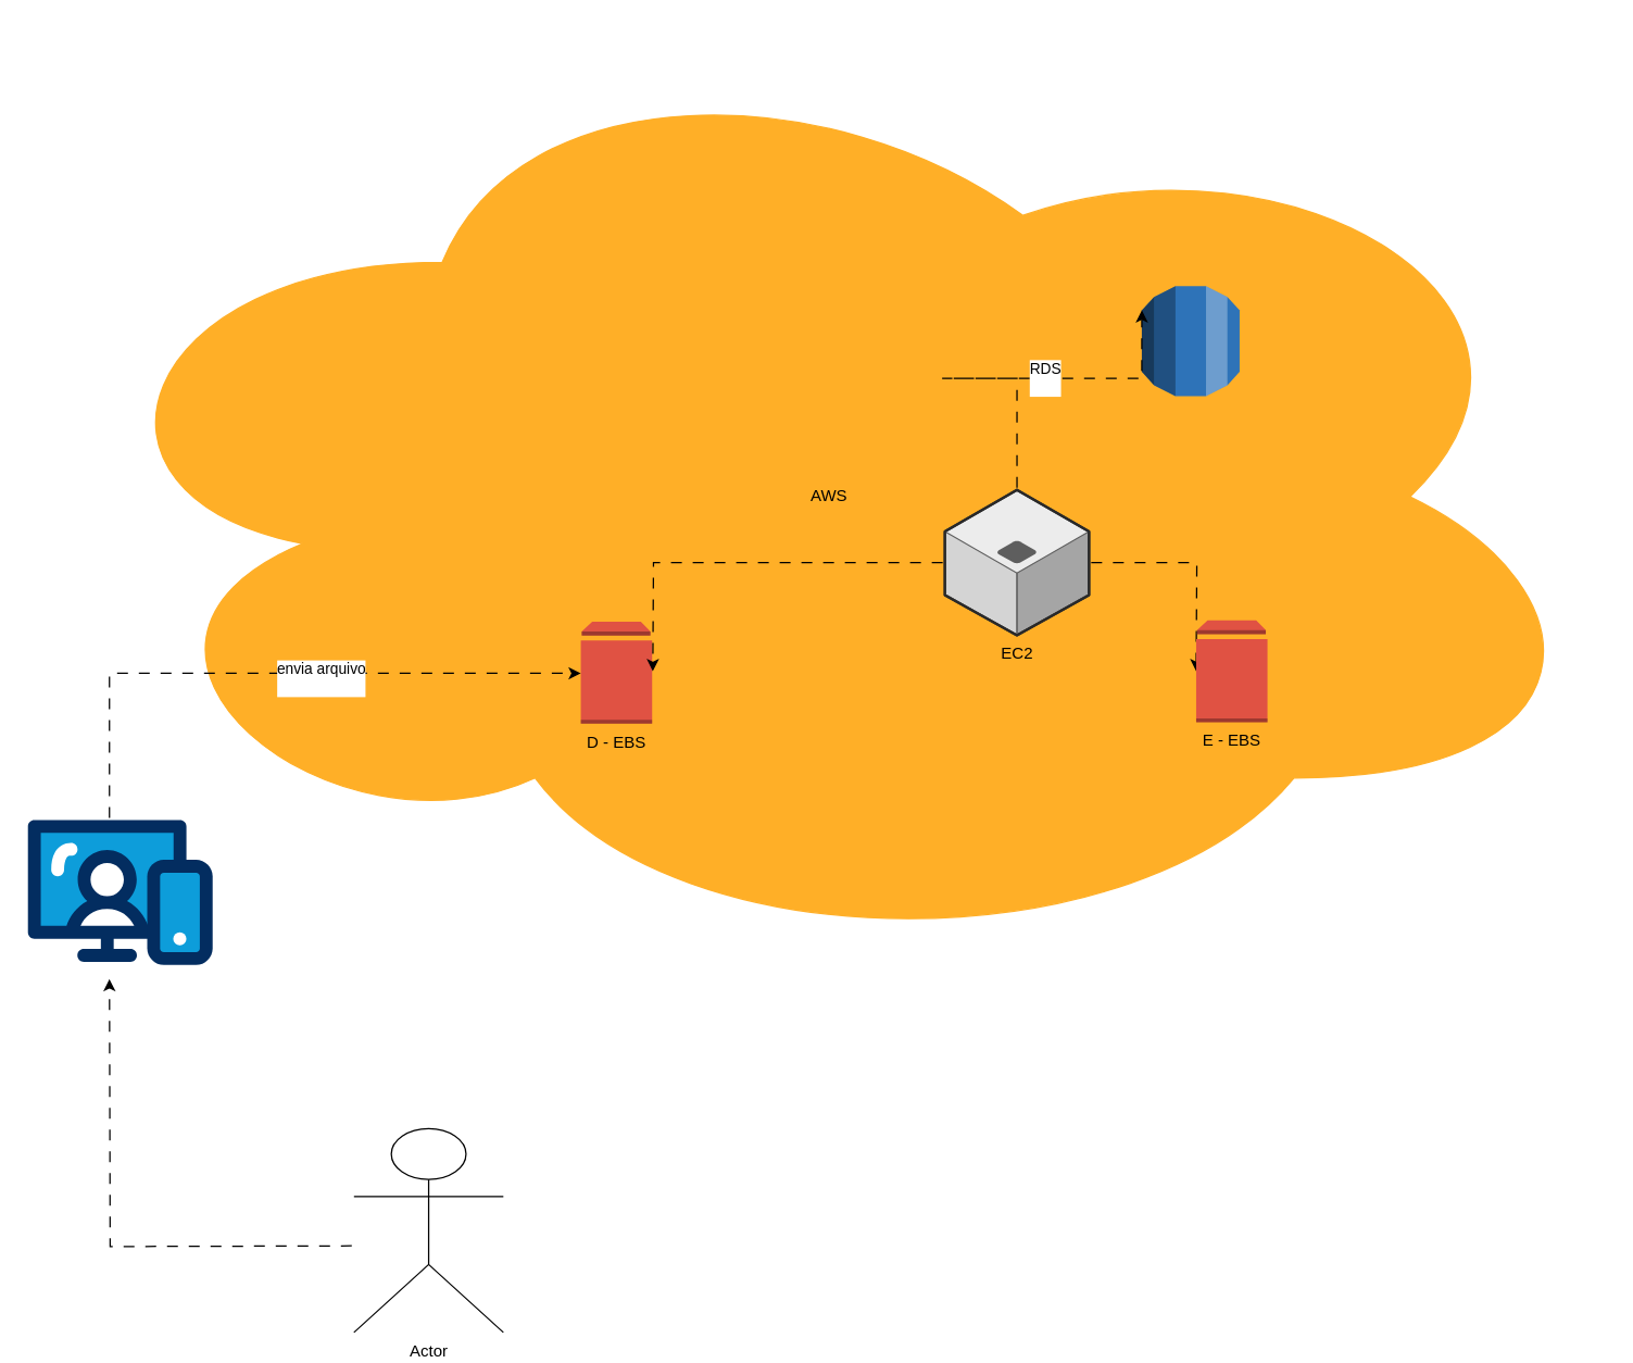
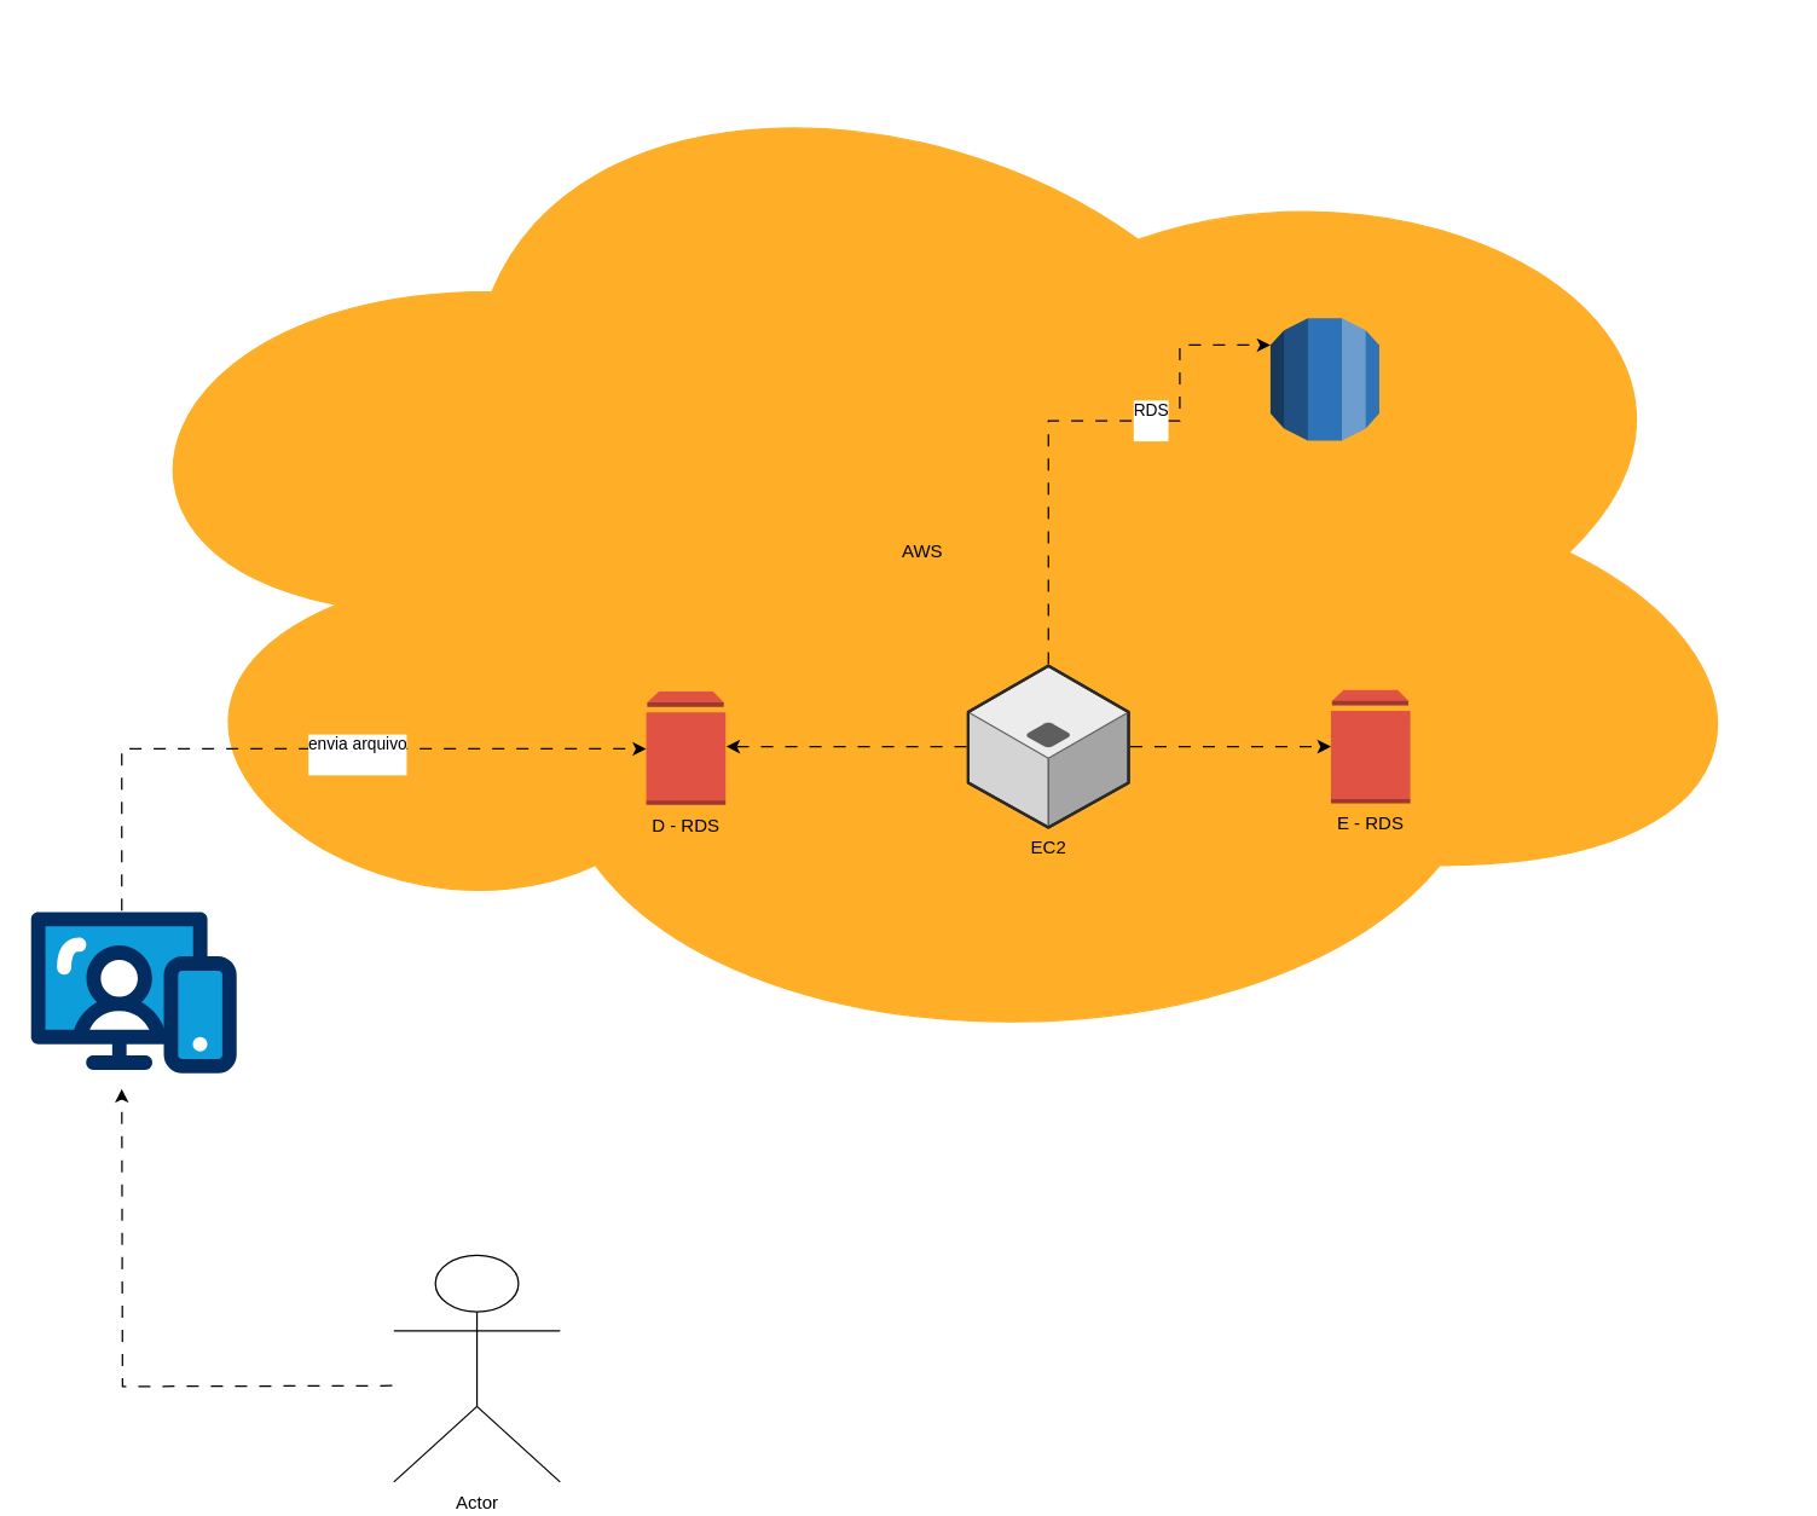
- <mxCell id="11" value="EC2" style="verticalLabelPosition=bottom;html=1;verticalAlign=top;strokeWidth=1;align=center;outlineConnect=0;dashed=0;outlineConnect=0;shape=mxgraph.aws3d.application_server;fillColor=#ECECEC;strokeColor=#5E5E5E;aspect=fixed;strokeColor2=#292929;" vertex="1" parent="1"><mxGeometry x="695" y="360" width="106.14" height="107" as="geometry" /></mxCell>
+ <mxCell id="11" value="EC2" style="verticalLabelPosition=bottom;html=1;verticalAlign=top;strokeWidth=1;align=center;outlineConnect=0;dashed=0;outlineConnect=0;shape=mxgraph.aws3d.application_server;fillColor=#ECECEC;strokeColor=#5E5E5E;aspect=fixed;strokeColor2=#292929;" vertex="1" parent="1"><mxGeometry x="640" y="440" width="106.14" height="107" as="geometry" /></mxCell>
- <mxCell id="12" value="E - EBS" style="outlineConnect=0;dashed=0;verticalLabelPosition=bottom;verticalAlign=top;align=center;html=1;shape=mxgraph.aws3.volume;fillColor=#E05243;gradientColor=none;" vertex="1" parent="1"><mxGeometry x="880" y="456" width="52.5" height="75" as="geometry" /></mxCell>
+ <mxCell id="12" value="E - RDS" style="outlineConnect=0;dashed=0;verticalLabelPosition=bottom;verticalAlign=top;align=center;html=1;shape=mxgraph.aws3.volume;fillColor=#E05243;gradientColor=none;" vertex="1" parent="1"><mxGeometry x="880" y="456" width="52.5" height="75" as="geometry" /></mxCell>
- <mxCell id="3" value="D - EBS" style="outlineConnect=0;dashed=0;verticalLabelPosition=bottom;verticalAlign=top;align=center;html=1;shape=mxgraph.aws3.volume;fillColor=#E05243;gradientColor=none;" vertex="1" parent="1"><mxGeometry x="427" y="457" width="52.5" height="75" as="geometry" /></mxCell>
+ <mxCell id="3" value="D - RDS" style="outlineConnect=0;dashed=0;verticalLabelPosition=bottom;verticalAlign=top;align=center;html=1;shape=mxgraph.aws3.volume;fillColor=#E05243;gradientColor=none;" vertex="1" parent="1"><mxGeometry x="427" y="457" width="52.5" height="75" as="geometry" /></mxCell>
